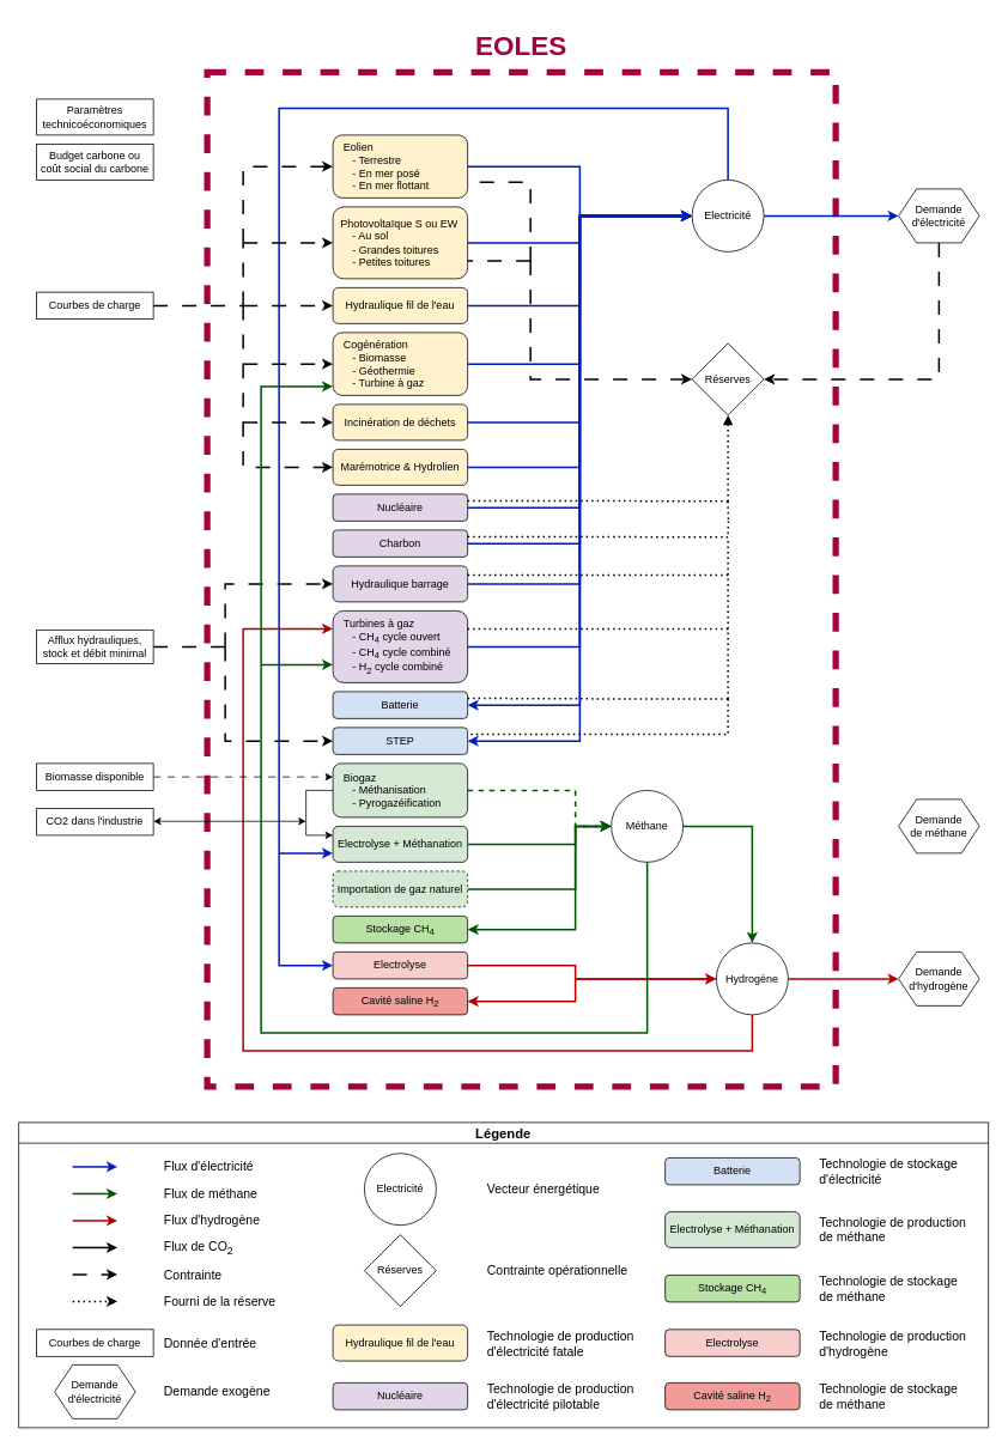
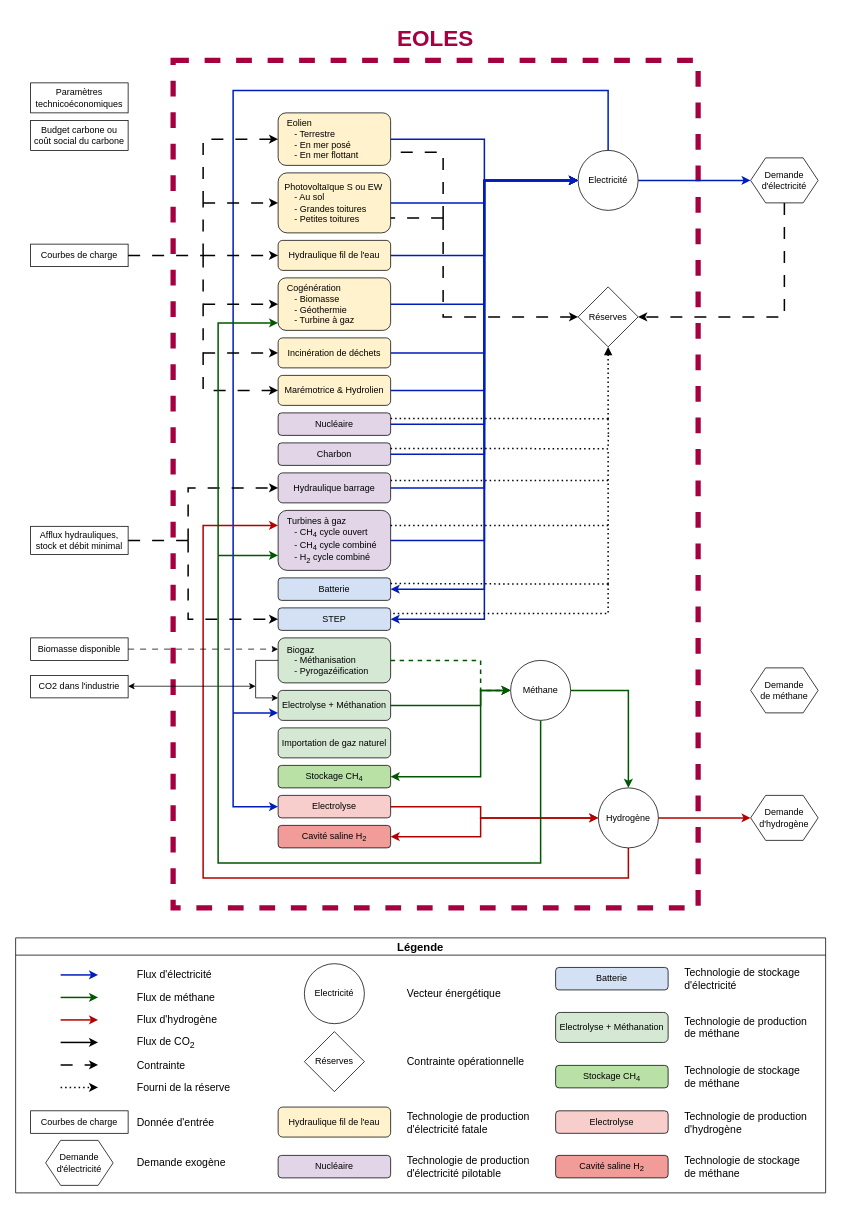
- <mxCell id="35" value="Importation de gaz naturel" style="rounded=1;whiteSpace=wrap;html=1;align=center;fillColor=#D5E8D4;fillStyle=auto;dashed=1;" parent="1" vertex="1"><mxGeometry x="370" y="970" width="150" height="40" as="geometry" /></mxCell>
+ <mxCell id="35" value="Importation de gaz naturel" style="rounded=1;whiteSpace=wrap;html=1;align=center;fillColor=#D5E8D4;fillStyle=auto;" parent="1" vertex="1"><mxGeometry x="370" y="970" width="150" height="40" as="geometry" /></mxCell>
- <mxCell id="34" style="edgeStyle=orthogonalEdgeStyle;rounded=0;orthogonalLoop=1;jettySize=auto;html=1;entryX=0;entryY=0.5;entryDx=0;entryDy=0;fillColor=#008a00;strokeColor=#005700;strokeWidth=2;" parent="1" source="35" target="47" edge="1"><mxGeometry relative="1" as="geometry"><Array as="points"><mxPoint x="640" y="990" /><mxPoint x="640" y="920" /></Array></mxGeometry></mxCell>
